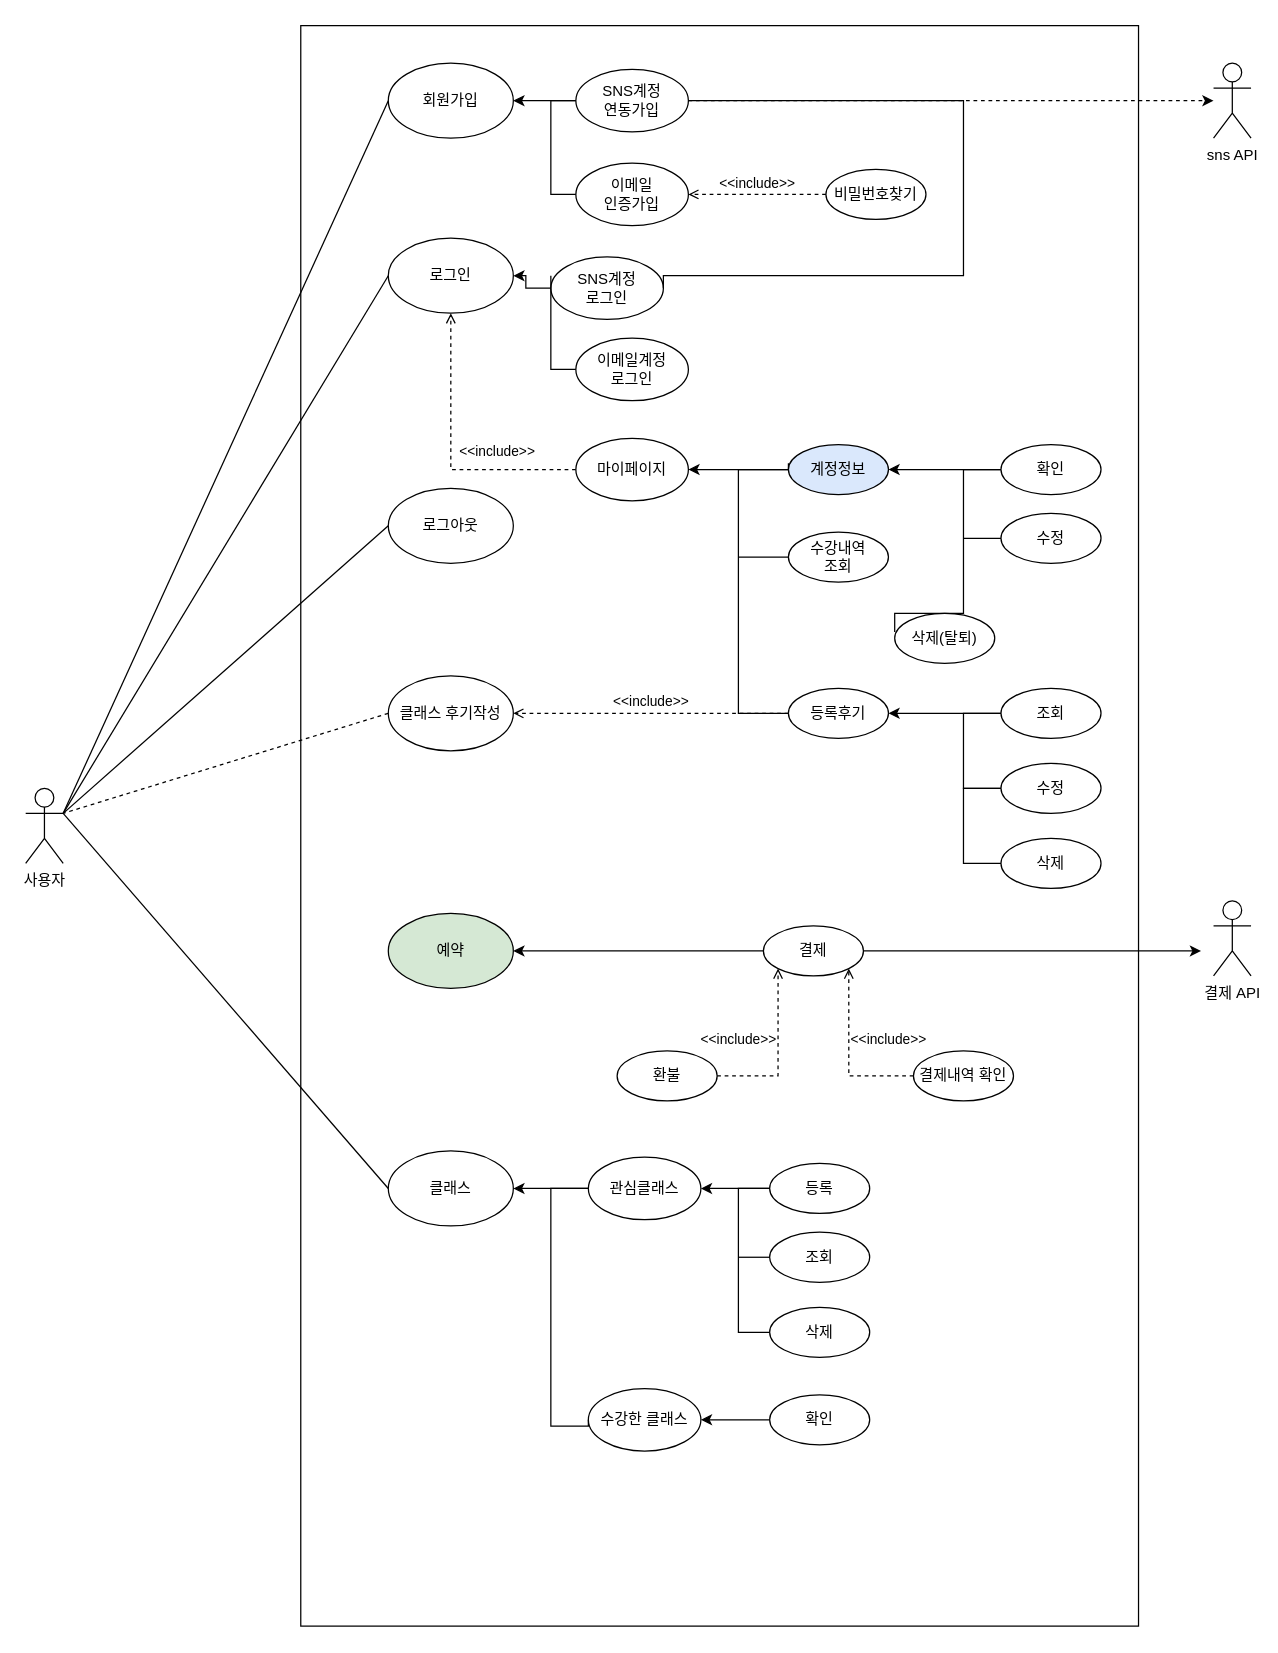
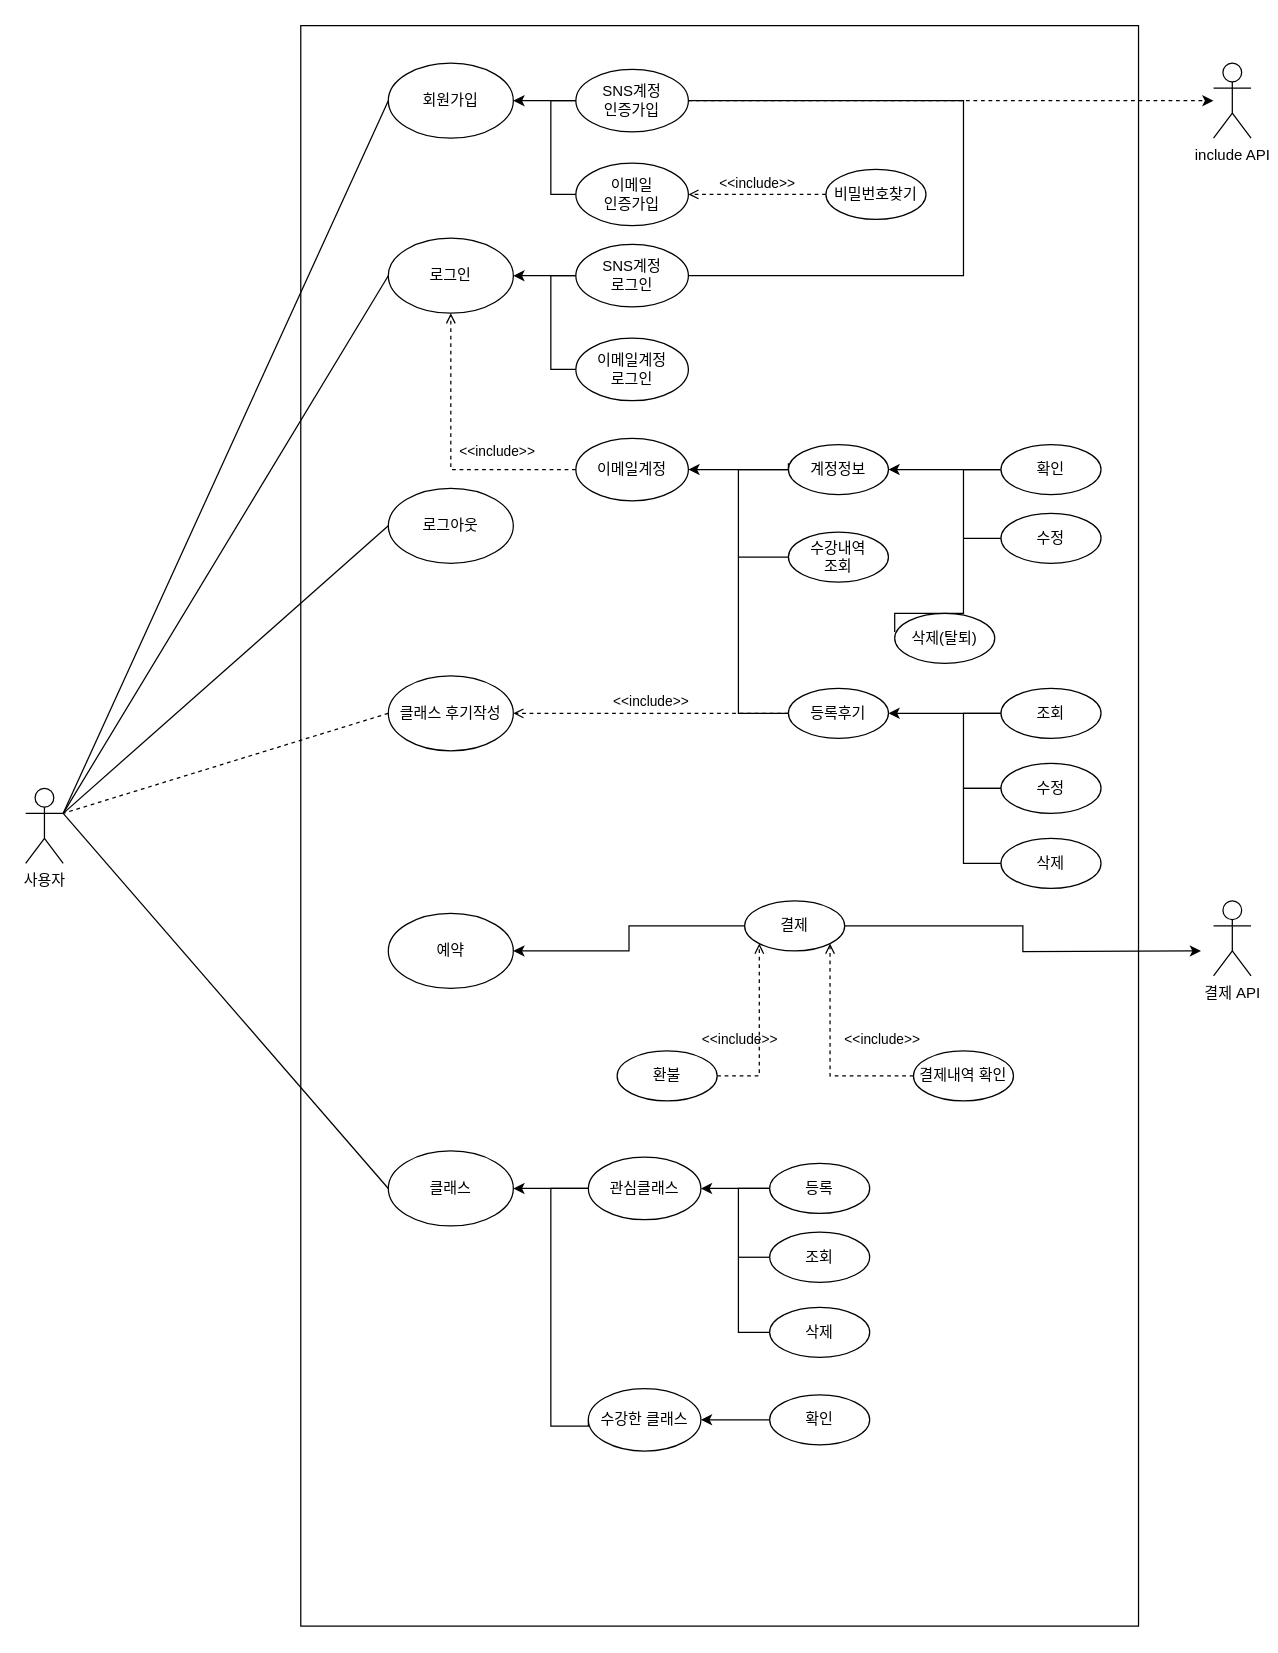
- <mxCell id="9" value="SNS계정&lt;br&gt;연동가입" style="ellipse;whiteSpace=wrap;html=1;" parent="1" vertex="1"><mxGeometry x="460" y="55" width="90" height="50" as="geometry" /></mxCell>
+ <mxCell id="9" value="SNS계정&lt;br&gt;인증가입" style="ellipse;whiteSpace=wrap;html=1;" parent="1" vertex="1"><mxGeometry x="460" y="55" width="90" height="50" as="geometry" /></mxCell>
- <mxCell id="4" value="sns API" style="shape=umlActor;verticalLabelPosition=bottom;verticalAlign=top;html=1;outlineConnect=0;" parent="1" vertex="1"><mxGeometry x="970" y="50" width="30" height="60" as="geometry" /></mxCell>
+ <mxCell id="4" value="include API" style="shape=umlActor;verticalLabelPosition=bottom;verticalAlign=top;html=1;outlineConnect=0;" parent="1" vertex="1"><mxGeometry x="970" y="50" width="30" height="60" as="geometry" /></mxCell>
- <mxCell id="14" value="SNS계정&lt;br&gt;로그인" style="ellipse;whiteSpace=wrap;html=1;" parent="1" vertex="1"><mxGeometry x="440" y="205" width="90" height="50" as="geometry" /></mxCell>
+ <mxCell id="14" value="SNS계정&lt;br&gt;로그인" style="ellipse;whiteSpace=wrap;html=1;" parent="1" vertex="1"><mxGeometry x="460" y="195" width="90" height="50" as="geometry" /></mxCell>
- <mxCell id="24" value="마이페이지" style="ellipse;whiteSpace=wrap;html=1;" parent="1" vertex="1"><mxGeometry x="460" y="350" width="90" height="50" as="geometry" /></mxCell>
+ <mxCell id="24" value="이메일계정" style="ellipse;whiteSpace=wrap;html=1;" parent="1" vertex="1"><mxGeometry x="460" y="350" width="90" height="50" as="geometry" /></mxCell>
- <mxCell id="32" value="계정정보" style="ellipse;whiteSpace=wrap;html=1;fillColor=#dae8fc;" parent="1" vertex="1"><mxGeometry x="630" y="355" width="80" height="40" as="geometry" /></mxCell>
+ <mxCell id="32" value="계정정보" style="ellipse;whiteSpace=wrap;html=1;" parent="1" vertex="1"><mxGeometry x="630" y="355" width="80" height="40" as="geometry" /></mxCell>
- <mxCell id="44" value="예약" style="ellipse;whiteSpace=wrap;html=1;fillColor=#d5e8d4;" parent="1" vertex="1"><mxGeometry x="310" y="730" width="100" height="60" as="geometry" /></mxCell>
+ <mxCell id="44" value="예약" style="ellipse;whiteSpace=wrap;html=1;" parent="1" vertex="1"><mxGeometry x="310" y="730" width="100" height="60" as="geometry" /></mxCell>
- <mxCell id="48" value="결제" style="ellipse;whiteSpace=wrap;html=1;" parent="1" vertex="1"><mxGeometry x="610" y="740" width="80" height="40" as="geometry" /></mxCell>
+ <mxCell id="48" value="결제" style="ellipse;whiteSpace=wrap;html=1;" parent="1" vertex="1"><mxGeometry x="595" y="720" width="80" height="40" as="geometry" /></mxCell>
